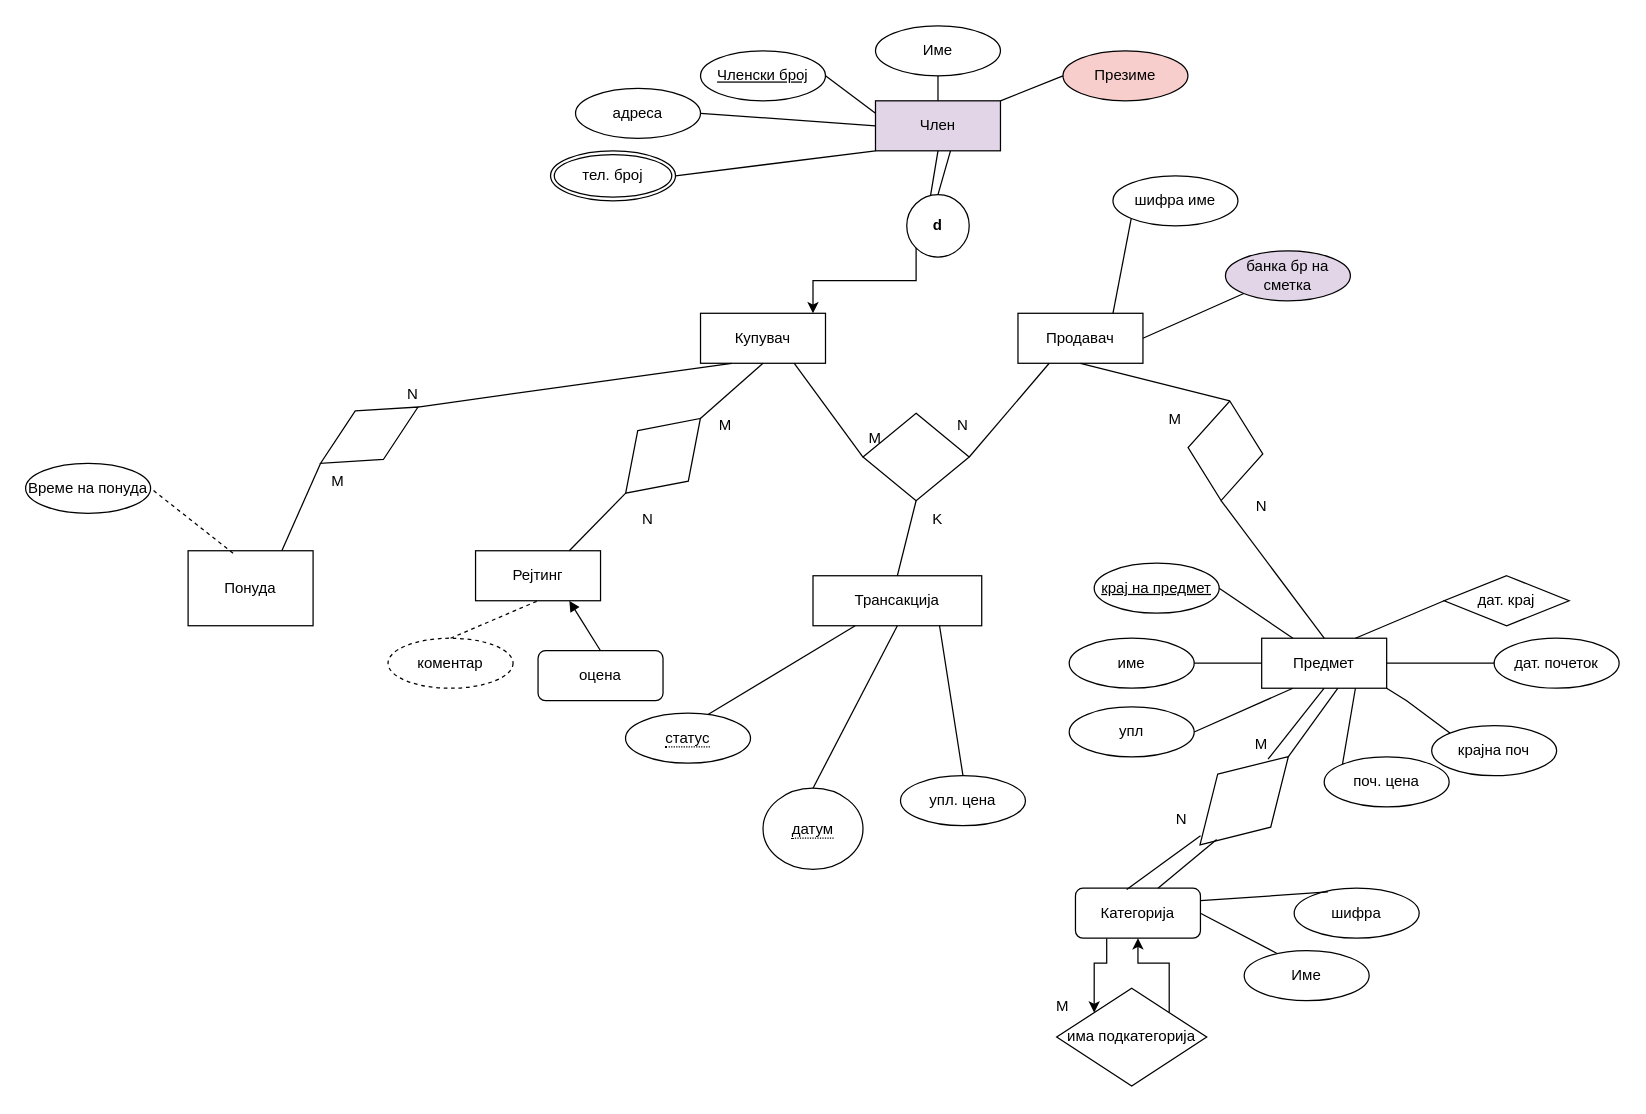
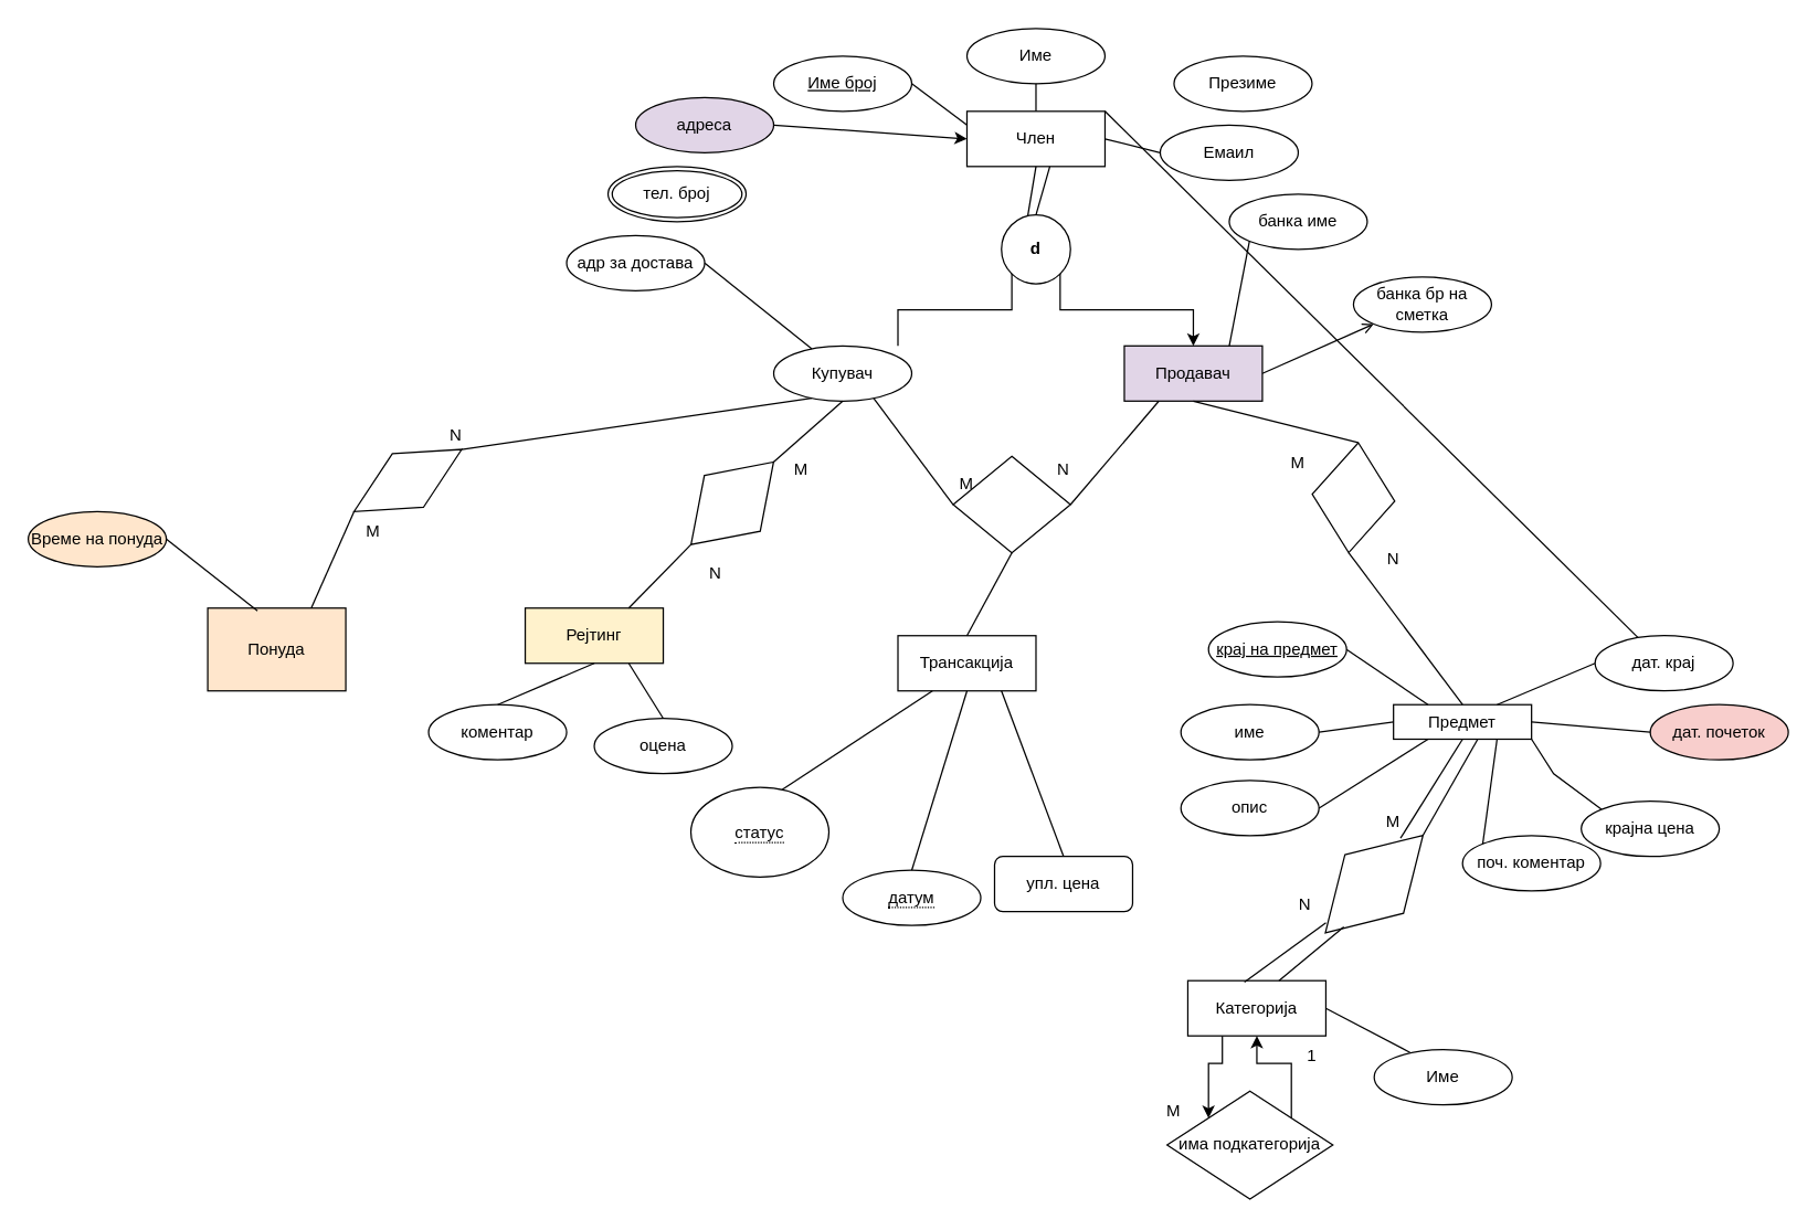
- <mxCell id="3" value="Членски број" style="ellipse;whiteSpace=wrap;html=1;align=center;fontStyle=4;" parent="1" vertex="1"><mxGeometry x="560" y="40" width="100" height="40" as="geometry" /></mxCell>
+ <mxCell id="3" value="Име број" style="ellipse;whiteSpace=wrap;html=1;align=center;fontStyle=4;" parent="1" vertex="1"><mxGeometry x="560" y="40" width="100" height="40" as="geometry" /></mxCell>
- <mxCell id="5" value="Презиме&lt;br&gt;" style="ellipse;whiteSpace=wrap;html=1;align=center;fillColor=#f8cecc;" parent="1" vertex="1"><mxGeometry x="850" y="40" width="100" height="40" as="geometry" /></mxCell>
+ <mxCell id="5" value="Презиме&lt;br&gt;" style="ellipse;whiteSpace=wrap;html=1;align=center;" parent="1" vertex="1"><mxGeometry x="850" y="40" width="100" height="40" as="geometry" /></mxCell>
- <mxCell id="46" value="" style="endArrow=none;html=1;rounded=0;entryX=0;entryY=0.5;entryDx=0;entryDy=0;exitX=1;exitY=0;exitDx=0;exitDy=0;" parent="1" source="2" target="5" edge="1"><mxGeometry width="50" height="50" relative="1" as="geometry"><mxPoint x="800" y="100" as="sourcePoint" /><mxPoint x="850" y="50" as="targetPoint" /></mxGeometry></mxCell>
+ <mxCell id="46" value="" style="endArrow=none;html=1;rounded=0;exitX=1;exitY=0;exitDx=0;exitDy=0;" parent="1" source="2" target="21" edge="1"><mxGeometry width="50" height="50" relative="1" as="geometry"><mxPoint x="800" y="100" as="sourcePoint" /><mxPoint x="850" y="50" as="targetPoint" /></mxGeometry></mxCell>
- <mxCell id="7" value="адреса" style="ellipse;whiteSpace=wrap;html=1;align=center;" parent="1" vertex="1"><mxGeometry x="460" y="70" width="100" height="40" as="geometry" /></mxCell>
+ <mxCell id="7" value="адреса" style="ellipse;whiteSpace=wrap;html=1;align=center;fillColor=#e1d5e7;" parent="1" vertex="1"><mxGeometry x="460" y="70" width="100" height="40" as="geometry" /></mxCell>
- <mxCell id="49" value="" style="endArrow=none;html=1;rounded=0;entryX=0;entryY=0.5;entryDx=0;entryDy=0;exitX=1;exitY=0.5;exitDx=0;exitDy=0;" parent="1" source="7" target="2" edge="1"><mxGeometry width="50" height="50" relative="1" as="geometry"><mxPoint x="610" y="140" as="sourcePoint" /><mxPoint x="660" y="90" as="targetPoint" /></mxGeometry></mxCell>
+ <mxCell id="49" value="" style="endArrow=classic;html=1;rounded=0;entryX=0;entryY=0.5;entryDx=0;entryDy=0;exitX=1;exitY=0.5;exitDx=0;exitDy=0;" parent="1" source="7" target="2" edge="1"><mxGeometry width="50" height="50" relative="1" as="geometry"><mxPoint x="610" y="140" as="sourcePoint" /><mxPoint x="660" y="90" as="targetPoint" /></mxGeometry></mxCell>
- <mxCell id="2" value="Член&lt;br&gt;" style="whiteSpace=wrap;html=1;align=center;fillColor=#e1d5e7;" parent="1" vertex="1"><mxGeometry x="700" y="80" width="100" height="40" as="geometry" /></mxCell>
+ <mxCell id="2" value="Член&lt;br&gt;" style="whiteSpace=wrap;html=1;align=center;" parent="1" vertex="1"><mxGeometry x="700" y="80" width="100" height="40" as="geometry" /></mxCell>
+ <mxCell id="45" value="" style="endArrow=none;html=1;rounded=0;entryX=1;entryY=0.5;entryDx=0;entryDy=0;exitX=0;exitY=0.5;exitDx=0;exitDy=0;" parent="1" source="6" target="2" edge="1"><mxGeometry width="50" height="50" relative="1" as="geometry"><mxPoint x="800" y="180" as="sourcePoint" /><mxPoint x="850" y="130" as="targetPoint" /></mxGeometry></mxCell>
+ <mxCell id="6" value="Емаил" style="ellipse;whiteSpace=wrap;html=1;align=center;" parent="1" vertex="1"><mxGeometry x="840" y="90" width="100" height="40" as="geometry" /></mxCell>
- <mxCell id="50" value="" style="endArrow=none;html=1;rounded=0;entryX=0;entryY=1;entryDx=0;entryDy=0;exitX=1;exitY=0.5;exitDx=0;exitDy=0;" parent="1" source="8" target="2" edge="1"><mxGeometry width="50" height="50" relative="1" as="geometry"><mxPoint x="590" y="190" as="sourcePoint" /><mxPoint x="640" y="140" as="targetPoint" /></mxGeometry></mxCell>
- <mxCell id="12" value="шифра име" style="ellipse;whiteSpace=wrap;html=1;align=center;" parent="1" vertex="1"><mxGeometry x="890" y="140" width="100" height="40" as="geometry" /></mxCell>
+ <mxCell id="12" value="банка име" style="ellipse;whiteSpace=wrap;html=1;align=center;" parent="1" vertex="1"><mxGeometry x="890" y="140" width="100" height="40" as="geometry" /></mxCell>
+ <mxCell id="11" value="адр за достава" style="ellipse;whiteSpace=wrap;html=1;align=center;" parent="1" vertex="1"><mxGeometry x="410" y="170" width="100" height="40" as="geometry" /></mxCell>
- <mxCell id="13" value="банка бр на сметка" style="ellipse;whiteSpace=wrap;html=1;align=center;fillColor=#e1d5e7;" parent="1" vertex="1"><mxGeometry x="980" y="200" width="100" height="40" as="geometry" /></mxCell>
+ <mxCell id="13" value="банка бр на сметка" style="ellipse;whiteSpace=wrap;html=1;align=center;" parent="1" vertex="1"><mxGeometry x="980" y="200" width="100" height="40" as="geometry" /></mxCell>
+ <mxCell id="42" value="" style="endArrow=none;html=1;rounded=0;exitX=1;exitY=0.5;exitDx=0;exitDy=0;entryX=0.25;entryY=0;entryDx=0;entryDy=0;" parent="1" source="11" target="9" edge="1"><mxGeometry width="50" height="50" relative="1" as="geometry"><mxPoint x="550" y="210" as="sourcePoint" /><mxPoint x="600" y="160" as="targetPoint" /></mxGeometry></mxCell>
+ <mxCell id="38" style="edgeStyle=orthogonalEdgeStyle;rounded=0;orthogonalLoop=1;jettySize=auto;html=1;exitX=0.75;exitY=1;exitDx=0;exitDy=0;" parent="1" source="39" target="10" edge="1"><mxGeometry relative="1" as="geometry" /></mxCell>
- <mxCell id="44" value="" style="endArrow=none;html=1;rounded=0;entryX=0;entryY=1;entryDx=0;entryDy=0;exitX=1;exitY=0.5;exitDx=0;exitDy=0;" parent="1" source="10" target="13" edge="1"><mxGeometry width="50" height="50" relative="1" as="geometry"><mxPoint x="1000" y="330" as="sourcePoint" /><mxPoint x="1050" y="280" as="targetPoint" /></mxGeometry></mxCell>
+ <mxCell id="44" value="" style="endArrow=open;html=1;rounded=0;entryX=0;entryY=1;entryDx=0;entryDy=0;exitX=1;exitY=0.5;exitDx=0;exitDy=0;" parent="1" source="10" target="13" edge="1"><mxGeometry width="50" height="50" relative="1" as="geometry"><mxPoint x="1000" y="330" as="sourcePoint" /><mxPoint x="1050" y="280" as="targetPoint" /></mxGeometry></mxCell>
- <mxCell id="37" style="edgeStyle=orthogonalEdgeStyle;rounded=0;orthogonalLoop=1;jettySize=auto;html=1;exitX=0.25;exitY=1;exitDx=0;exitDy=0;entryX=0.9;entryY=0;entryDx=0;entryDy=0;entryPerimeter=0;" parent="1" source="39" target="9" edge="1"><mxGeometry relative="1" as="geometry" /></mxCell>
+ <mxCell id="37" style="edgeStyle=orthogonalEdgeStyle;rounded=0;orthogonalLoop=1;jettySize=auto;html=1;exitX=0.25;exitY=1;exitDx=0;exitDy=0;entryX=0.9;entryY=0;entryDx=0;entryDy=0;entryPerimeter=0;endArrow=none;" parent="1" source="39" target="9" edge="1"><mxGeometry relative="1" as="geometry" /></mxCell>
- <mxCell id="9" value="Купувач" style="whiteSpace=wrap;html=1;align=center;" parent="1" vertex="1"><mxGeometry x="560" y="250" width="100" height="40" as="geometry" /></mxCell>
+ <mxCell id="9" value="Купувач" style="ellipse;whiteSpace=wrap;html=1;align=center;" parent="1" vertex="1"><mxGeometry x="560" y="250" width="100" height="40" as="geometry" /></mxCell>
- <mxCell id="10" value="Продавач" style="whiteSpace=wrap;html=1;align=center;" parent="1" vertex="1"><mxGeometry x="814" y="250" width="100" height="40" as="geometry" /></mxCell>
+ <mxCell id="10" value="Продавач" style="whiteSpace=wrap;html=1;align=center;fillColor=#e1d5e7;" parent="1" vertex="1"><mxGeometry x="814" y="250" width="100" height="40" as="geometry" /></mxCell>
- <mxCell id="26" value="Време на понуда" style="ellipse;whiteSpace=wrap;html=1;align=center;" parent="1" vertex="1"><mxGeometry x="20" y="370" width="100" height="40" as="geometry" /></mxCell>
+ <mxCell id="26" value="Време на понуда" style="ellipse;whiteSpace=wrap;html=1;align=center;fillColor=#ffe6cc;" parent="1" vertex="1"><mxGeometry x="20" y="370" width="100" height="40" as="geometry" /></mxCell>
- <mxCell id="85" value="K" style="text;html=1;strokeColor=none;fillColor=none;align=center;verticalAlign=middle;whiteSpace=wrap;rounded=0;" vertex="1" parent="1"><mxGeometry x="720" y="400" width="60" height="30" as="geometry" /></mxCell>
- <mxCell id="51" value="" style="endArrow=none;html=1;rounded=0;entryX=1;entryY=0.5;entryDx=0;entryDy=0;exitX=0.36;exitY=0.033;exitDx=0;exitDy=0;exitPerimeter=0;dashed=1;" parent="1" source="25" target="26" edge="1"><mxGeometry width="50" height="50" relative="1" as="geometry"><mxPoint x="130" y="390" as="sourcePoint" /><mxPoint x="180" y="340" as="targetPoint" /></mxGeometry></mxCell>
+ <mxCell id="51" value="" style="endArrow=none;html=1;rounded=0;entryX=1;entryY=0.5;entryDx=0;entryDy=0;exitX=0.36;exitY=0.033;exitDx=0;exitDy=0;exitPerimeter=0;" parent="1" source="25" target="26" edge="1"><mxGeometry width="50" height="50" relative="1" as="geometry"><mxPoint x="130" y="390" as="sourcePoint" /><mxPoint x="180" y="340" as="targetPoint" /></mxGeometry></mxCell>
- <mxCell id="86" value="Рејтинг" style="whiteSpace=wrap;html=1;align=center;" vertex="1" parent="1"><mxGeometry x="380" y="440" width="100" height="40" as="geometry" /></mxCell>
+ <mxCell id="86" value="Рејтинг" style="whiteSpace=wrap;html=1;align=center;fillColor=#fff2cc;" vertex="1" parent="1"><mxGeometry x="380" y="440" width="100" height="40" as="geometry" /></mxCell>
- <mxCell id="25" value="Понуда" style="whiteSpace=wrap;html=1;align=center;" parent="1" vertex="1"><mxGeometry x="150" y="440" width="100" height="60" as="geometry" /></mxCell>
+ <mxCell id="25" value="Понуда" style="whiteSpace=wrap;html=1;align=center;fillColor=#ffe6cc;" parent="1" vertex="1"><mxGeometry x="150" y="440" width="100" height="60" as="geometry" /></mxCell>
- <mxCell id="72" value="Трансакција" style="whiteSpace=wrap;html=1;align=center;" parent="1" vertex="1"><mxGeometry x="650" y="460" width="135" height="40" as="geometry" /></mxCell>
+ <mxCell id="72" value="Трансакција" style="whiteSpace=wrap;html=1;align=center;" parent="1" vertex="1"><mxGeometry x="650" y="460" width="100" height="40" as="geometry" /></mxCell>
- <mxCell id="21" value="дат. крај" style="rhombus;whiteSpace=wrap;html=1;align=center;" parent="1" vertex="1"><mxGeometry x="1155" y="460" width="100" height="40" as="geometry" /></mxCell>
+ <mxCell id="21" value="дат. крај" style="ellipse;whiteSpace=wrap;html=1;align=center;" parent="1" vertex="1"><mxGeometry x="1155" y="460" width="100" height="40" as="geometry" /></mxCell>
- <mxCell id="95" value="" style="endArrow=block;html=1;rounded=0;entryX=0.75;entryY=1;entryDx=0;entryDy=0;exitX=0.5;exitY=0;exitDx=0;exitDy=0;" edge="1" parent="1" source="94" target="86"><mxGeometry width="50" height="50" relative="1" as="geometry"><mxPoint x="540" y="490" as="sourcePoint" /><mxPoint x="590" y="440" as="targetPoint" /></mxGeometry></mxCell>
+ <mxCell id="95" value="" style="endArrow=none;html=1;rounded=0;entryX=0.75;entryY=1;entryDx=0;entryDy=0;exitX=0.5;exitY=0;exitDx=0;exitDy=0;" edge="1" parent="1" source="94" target="86"><mxGeometry width="50" height="50" relative="1" as="geometry"><mxPoint x="540" y="490" as="sourcePoint" /><mxPoint x="590" y="440" as="targetPoint" /></mxGeometry></mxCell>
- <mxCell id="88" value="" style="endArrow=none;html=1;rounded=0;entryX=0.5;entryY=1;entryDx=0;entryDy=0;exitX=0.5;exitY=0;exitDx=0;exitDy=0;dashed=1;" edge="1" parent="1" source="87" target="86"><mxGeometry width="50" height="50" relative="1" as="geometry"><mxPoint x="450" y="550" as="sourcePoint" /><mxPoint x="500" y="500" as="targetPoint" /></mxGeometry></mxCell>
+ <mxCell id="88" value="" style="endArrow=none;html=1;rounded=0;entryX=0.5;entryY=1;entryDx=0;entryDy=0;exitX=0.5;exitY=0;exitDx=0;exitDy=0;" edge="1" parent="1" source="87" target="86"><mxGeometry width="50" height="50" relative="1" as="geometry"><mxPoint x="450" y="550" as="sourcePoint" /><mxPoint x="500" y="500" as="targetPoint" /></mxGeometry></mxCell>
- <mxCell id="87" value="коментар" style="ellipse;whiteSpace=wrap;html=1;align=center;dashed=1;" vertex="1" parent="1"><mxGeometry x="310" y="510" width="100" height="40" as="geometry" /></mxCell>
+ <mxCell id="87" value="коментар" style="ellipse;whiteSpace=wrap;html=1;align=center;" vertex="1" parent="1"><mxGeometry x="310" y="510" width="100" height="40" as="geometry" /></mxCell>
- <mxCell id="14" value="Предмет" style="whiteSpace=wrap;html=1;align=center;" parent="1" vertex="1"><mxGeometry x="1009" y="510" width="100" height="40" as="geometry" /></mxCell>
+ <mxCell id="14" value="Предмет" style="whiteSpace=wrap;html=1;align=center;" parent="1" vertex="1"><mxGeometry x="1009" y="510" width="100" height="25" as="geometry" /></mxCell>
- <mxCell id="20" value="дат. почеток" style="ellipse;whiteSpace=wrap;html=1;align=center;" parent="1" vertex="1"><mxGeometry x="1195" y="510" width="100" height="40" as="geometry" /></mxCell>
+ <mxCell id="20" value="дат. почеток" style="ellipse;whiteSpace=wrap;html=1;align=center;fillColor=#f8cecc;" parent="1" vertex="1"><mxGeometry x="1195" y="510" width="100" height="40" as="geometry" /></mxCell>
- <mxCell id="94" value="оцена" style="whiteSpace=wrap;html=1;align=center;rounded=1;" vertex="1" parent="1"><mxGeometry x="430" y="520" width="100" height="40" as="geometry" /></mxCell>
+ <mxCell id="94" value="оцена" style="ellipse;whiteSpace=wrap;html=1;align=center;" vertex="1" parent="1"><mxGeometry x="430" y="520" width="100" height="40" as="geometry" /></mxCell>
- <mxCell id="17" value="упл" style="ellipse;whiteSpace=wrap;html=1;align=center;" parent="1" vertex="1"><mxGeometry x="855" y="565" width="100" height="40" as="geometry" /></mxCell>
+ <mxCell id="17" value="опис" style="ellipse;whiteSpace=wrap;html=1;align=center;" parent="1" vertex="1"><mxGeometry x="855" y="565" width="100" height="40" as="geometry" /></mxCell>
- <mxCell id="77" value="&lt;span style=&quot;border-bottom: 1px dotted&quot;&gt;статус&lt;/span&gt;" style="ellipse;whiteSpace=wrap;html=1;align=center;" parent="1" vertex="1"><mxGeometry x="500" y="570" width="100" height="40" as="geometry" /></mxCell>
+ <mxCell id="77" value="&lt;span style=&quot;border-bottom: 1px dotted&quot;&gt;статус&lt;/span&gt;" style="ellipse;whiteSpace=wrap;html=1;align=center;" parent="1" vertex="1"><mxGeometry x="500" y="570" width="100" height="65" as="geometry" /></mxCell>
- <mxCell id="19" value="крајна поч" style="ellipse;whiteSpace=wrap;html=1;align=center;" parent="1" vertex="1"><mxGeometry x="1145" y="580" width="100" height="40" as="geometry" /></mxCell>
+ <mxCell id="19" value="крајна цена" style="ellipse;whiteSpace=wrap;html=1;align=center;" parent="1" vertex="1"><mxGeometry x="1145" y="580" width="100" height="40" as="geometry" /></mxCell>
- <mxCell id="18" value="поч. цена" style="ellipse;whiteSpace=wrap;html=1;align=center;" parent="1" vertex="1"><mxGeometry x="1059" y="605" width="100" height="40" as="geometry" /></mxCell>
+ <mxCell id="18" value="поч. коментар" style="ellipse;whiteSpace=wrap;html=1;align=center;" parent="1" vertex="1"><mxGeometry x="1059" y="605" width="100" height="40" as="geometry" /></mxCell>
- <mxCell id="73" value="упл. цена" style="ellipse;whiteSpace=wrap;html=1;align=center;" parent="1" vertex="1"><mxGeometry x="720" y="620" width="100" height="40" as="geometry" /></mxCell>
+ <mxCell id="73" value="упл. цена" style="whiteSpace=wrap;html=1;align=center;rounded=1;" parent="1" vertex="1"><mxGeometry x="720" y="620" width="100" height="40" as="geometry" /></mxCell>
- <mxCell id="75" value="&lt;span style=&quot;border-bottom: 1px dotted&quot;&gt;датум&lt;/span&gt;" style="ellipse;whiteSpace=wrap;html=1;align=center;" parent="1" vertex="1"><mxGeometry x="610" y="630" width="80" height="65" as="geometry" /></mxCell>
+ <mxCell id="75" value="&lt;span style=&quot;border-bottom: 1px dotted&quot;&gt;датум&lt;/span&gt;" style="ellipse;whiteSpace=wrap;html=1;align=center;" parent="1" vertex="1"><mxGeometry x="610" y="630" width="100" height="40" as="geometry" /></mxCell>
- <mxCell id="67" value="" style="endArrow=none;html=1;rounded=0;exitX=1;exitY=0.25;exitDx=0;exitDy=0;entryX=0.27;entryY=0.075;entryDx=0;entryDy=0;entryPerimeter=0;" parent="1" source="24" target="66" edge="1"><mxGeometry width="50" height="50" relative="1" as="geometry"><mxPoint x="1005" y="730" as="sourcePoint" /><mxPoint x="1055" y="680" as="targetPoint" /></mxGeometry></mxCell>
- <mxCell id="24" value="Категорија&lt;br&gt;" style="whiteSpace=wrap;html=1;align=center;rounded=1;" parent="1" vertex="1"><mxGeometry x="860" y="710" width="100" height="40" as="geometry" /></mxCell>
+ <mxCell id="24" value="Категорија&lt;br&gt;" style="whiteSpace=wrap;html=1;align=center;" parent="1" vertex="1"><mxGeometry x="860" y="710" width="100" height="40" as="geometry" /></mxCell>
- <mxCell id="66" value="шифра" style="ellipse;whiteSpace=wrap;html=1;align=center;" parent="1" vertex="1"><mxGeometry x="1035" y="710" width="100" height="40" as="geometry" /></mxCell>
+ <mxCell id="97" value="1" style="text;html=1;strokeColor=none;fillColor=none;align=center;verticalAlign=middle;whiteSpace=wrap;rounded=0;" vertex="1" parent="1"><mxGeometry x="920" y="750" width="60" height="30" as="geometry" /></mxCell>
